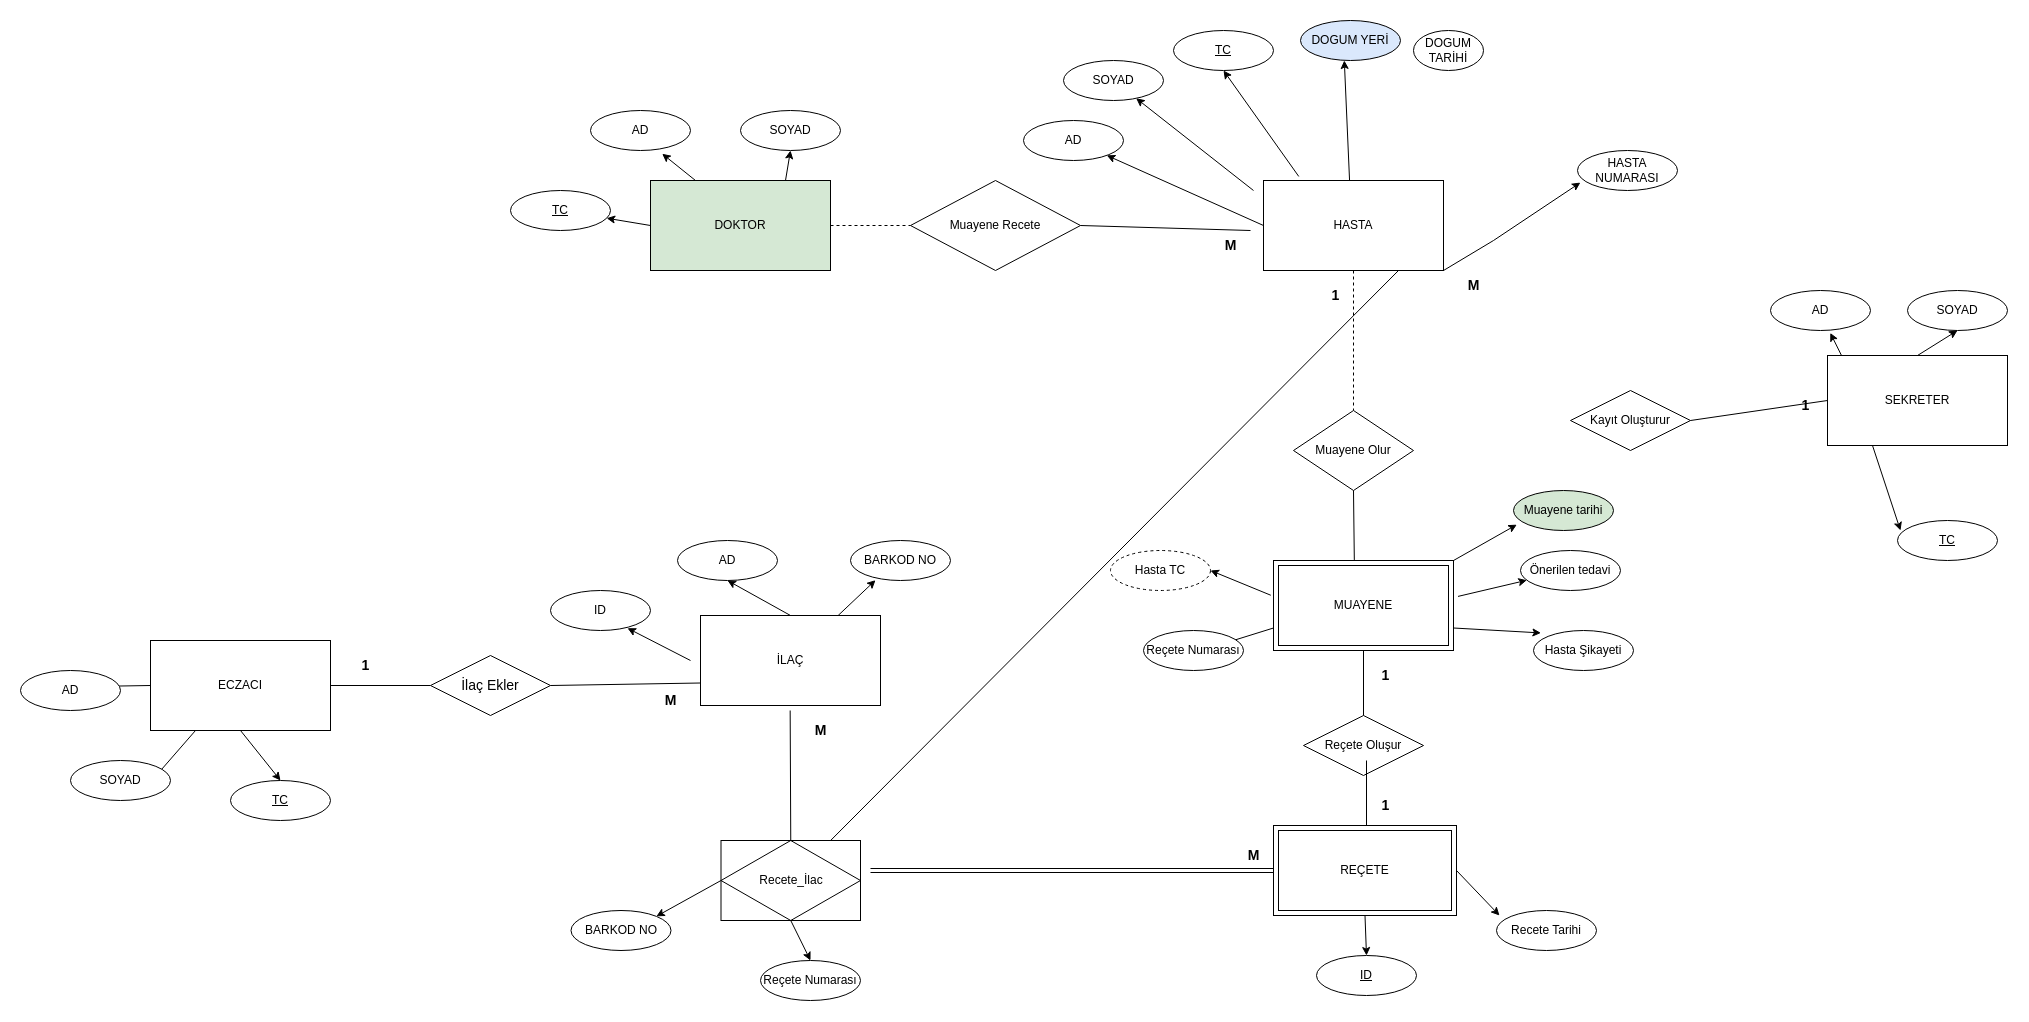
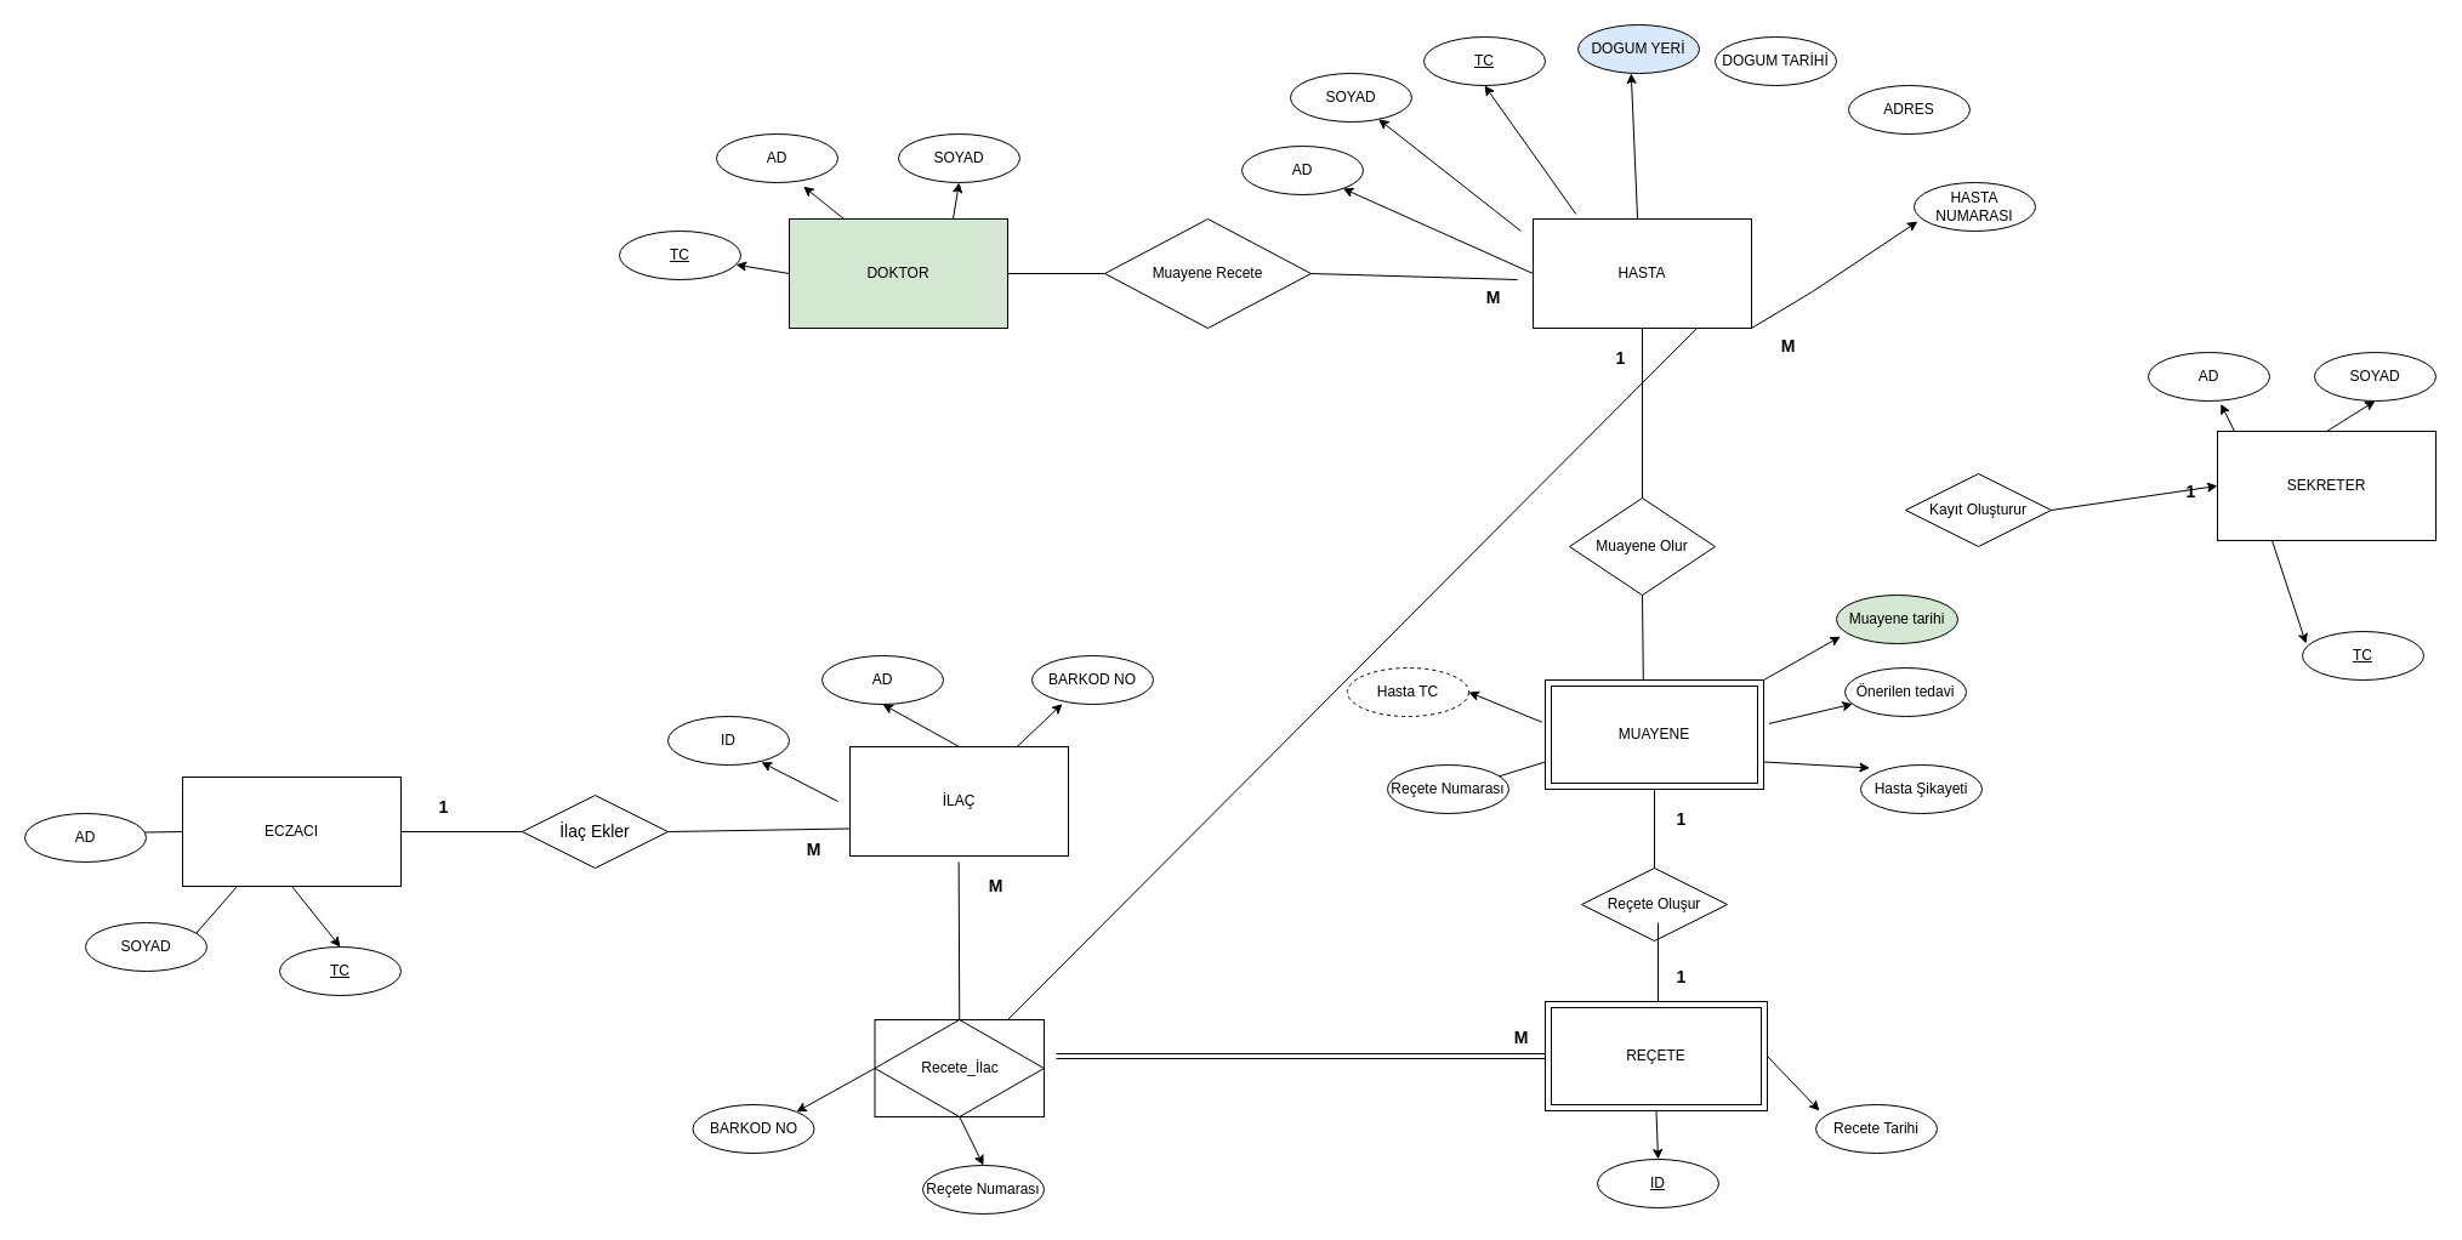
- <mxCell id="34" value="DOGUM TARİHİ" style="ellipse;whiteSpace=wrap;html=1;align=center;" vertex="1" parent="1"><mxGeometry x="1413" y="30" width="70" height="40" as="geometry" /></mxCell>
+ <mxCell id="34" value="DOGUM TARİHİ" style="ellipse;whiteSpace=wrap;html=1;align=center;" vertex="1" parent="1"><mxGeometry x="1413" y="30" width="100" height="40" as="geometry" /></mxCell>
+ <mxCell id="30" value="ADRES" style="ellipse;whiteSpace=wrap;html=1;align=center;" vertex="1" parent="1"><mxGeometry x="1523" y="70" width="100" height="40" as="geometry" /></mxCell>
- <mxCell id="68" value="" style="endArrow=none;html=1;rounded=0;exitX=1;exitY=0.5;exitDx=0;exitDy=0;entryX=0;entryY=0.5;entryDx=0;entryDy=0;dashed=1;" edge="1" parent="1" source="17" target="64"><mxGeometry width="50" height="50" relative="1" as="geometry"><mxPoint x="1140" y="500" as="sourcePoint" /><mxPoint x="1190" y="450" as="targetPoint" /></mxGeometry></mxCell>
+ <mxCell id="68" value="" style="endArrow=none;html=1;rounded=0;exitX=1;exitY=0.5;exitDx=0;exitDy=0;entryX=0;entryY=0.5;entryDx=0;entryDy=0;" edge="1" parent="1" source="17" target="64"><mxGeometry width="50" height="50" relative="1" as="geometry"><mxPoint x="1140" y="500" as="sourcePoint" /><mxPoint x="1190" y="450" as="targetPoint" /></mxGeometry></mxCell>
- <mxCell id="75" value="" style="endArrow=none;html=1;rounded=0;exitX=0.5;exitY=1;exitDx=0;exitDy=0;entryX=0.5;entryY=0;entryDx=0;entryDy=0;dashed=1;" edge="1" parent="1" source="6" target="66"><mxGeometry width="50" height="50" relative="1" as="geometry"><mxPoint x="1210" y="340" as="sourcePoint" /><mxPoint x="1415.835" y="473.083" as="targetPoint" /></mxGeometry></mxCell>
+ <mxCell id="75" value="" style="endArrow=none;html=1;rounded=0;exitX=0.5;exitY=1;exitDx=0;exitDy=0;entryX=0.5;entryY=0;entryDx=0;entryDy=0;" edge="1" parent="1" source="6" target="66"><mxGeometry width="50" height="50" relative="1" as="geometry"><mxPoint x="1210" y="340" as="sourcePoint" /><mxPoint x="1415.835" y="473.083" as="targetPoint" /></mxGeometry></mxCell>
- <mxCell id="70" value="" style="endArrow=none;html=1;rounded=0;entryX=0;entryY=0.5;entryDx=0;entryDy=0;exitX=1;exitY=0.5;exitDx=0;exitDy=0;" edge="1" parent="1" source="65" target="26"><mxGeometry width="50" height="50" relative="1" as="geometry"><mxPoint x="1700" y="405" as="sourcePoint" /><mxPoint x="1880" y="405" as="targetPoint" /></mxGeometry></mxCell>
+ <mxCell id="70" value="" style="endArrow=classic;html=1;rounded=0;entryX=0;entryY=0.5;entryDx=0;entryDy=0;exitX=1;exitY=0.5;exitDx=0;exitDy=0;" edge="1" parent="1" source="65" target="26"><mxGeometry width="50" height="50" relative="1" as="geometry"><mxPoint x="1700" y="405" as="sourcePoint" /><mxPoint x="1880" y="405" as="targetPoint" /></mxGeometry></mxCell>
